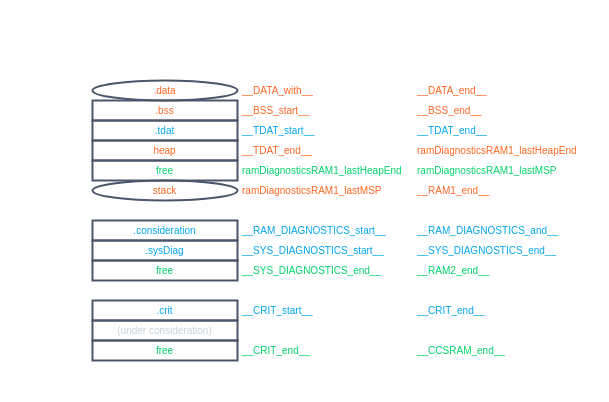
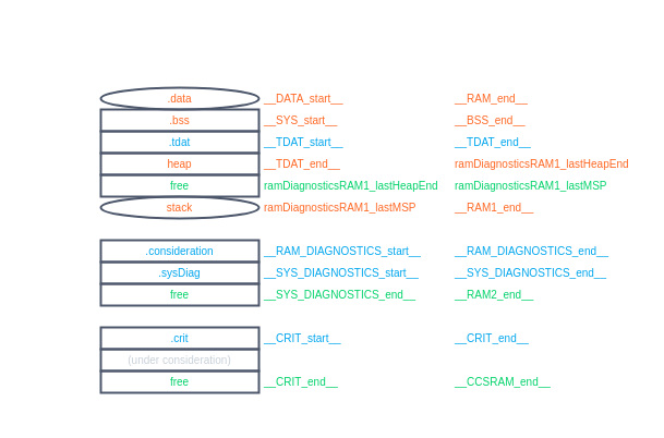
- <mxCell id="21" value="&lt;font&gt;__DATA_with__&lt;/font&gt;" style="text;html=1;align=left;verticalAlign=middle;whiteSpace=wrap;rounded=0;fontSize=10;fontColor=#FF6723;" vertex="1" parent="1"><mxGeometry x="240" y="80" width="170" height="20" as="geometry" /></mxCell>
+ <mxCell id="21" value="&lt;font&gt;__DATA_start__&lt;/font&gt;" style="text;html=1;align=left;verticalAlign=middle;whiteSpace=wrap;rounded=0;fontSize=10;fontColor=#FF6723;" vertex="1" parent="1"><mxGeometry x="240" y="80" width="170" height="20" as="geometry" /></mxCell>
- <mxCell id="22" value="&lt;font style=&quot;&quot;&gt;__DATA_end__&lt;/font&gt;" style="text;html=1;align=left;verticalAlign=middle;whiteSpace=wrap;rounded=0;fontSize=10;fontColor=#FF6723;" vertex="1" parent="1"><mxGeometry x="415" y="80" width="170" height="20" as="geometry" /></mxCell>
+ <mxCell id="22" value="&lt;font style=&quot;&quot;&gt;__RAM_end__&lt;/font&gt;" style="text;html=1;align=left;verticalAlign=middle;whiteSpace=wrap;rounded=0;fontSize=10;fontColor=#FF6723;" vertex="1" parent="1"><mxGeometry x="415" y="80" width="170" height="20" as="geometry" /></mxCell>
- <mxCell id="23" value="&lt;font style=&quot;&quot;&gt;__BSS_start__&lt;/font&gt;" style="text;html=1;align=left;verticalAlign=middle;whiteSpace=wrap;rounded=0;fontSize=10;fontColor=#FF6723;" vertex="1" parent="1"><mxGeometry x="240" y="100" width="170" height="20" as="geometry" /></mxCell>
+ <mxCell id="23" value="&lt;font style=&quot;&quot;&gt;__SYS_start__&lt;/font&gt;" style="text;html=1;align=left;verticalAlign=middle;whiteSpace=wrap;rounded=0;fontSize=10;fontColor=#FF6723;" vertex="1" parent="1"><mxGeometry x="240" y="100" width="170" height="20" as="geometry" /></mxCell>
- <mxCell id="33" value="&lt;font style=&quot;&quot;&gt;__RAM_DIAGNOSTICS_and__&lt;/font&gt;" style="text;html=1;align=left;verticalAlign=middle;whiteSpace=wrap;rounded=0;fontSize=10;fontColor=#00A6ED;" vertex="1" parent="1"><mxGeometry x="415" y="220" width="170" height="20" as="geometry" /></mxCell>
+ <mxCell id="33" value="&lt;font style=&quot;&quot;&gt;__RAM_DIAGNOSTICS_end__&lt;/font&gt;" style="text;html=1;align=left;verticalAlign=middle;whiteSpace=wrap;rounded=0;fontSize=10;fontColor=#00A6ED;" vertex="1" parent="1"><mxGeometry x="415" y="220" width="170" height="20" as="geometry" /></mxCell>
